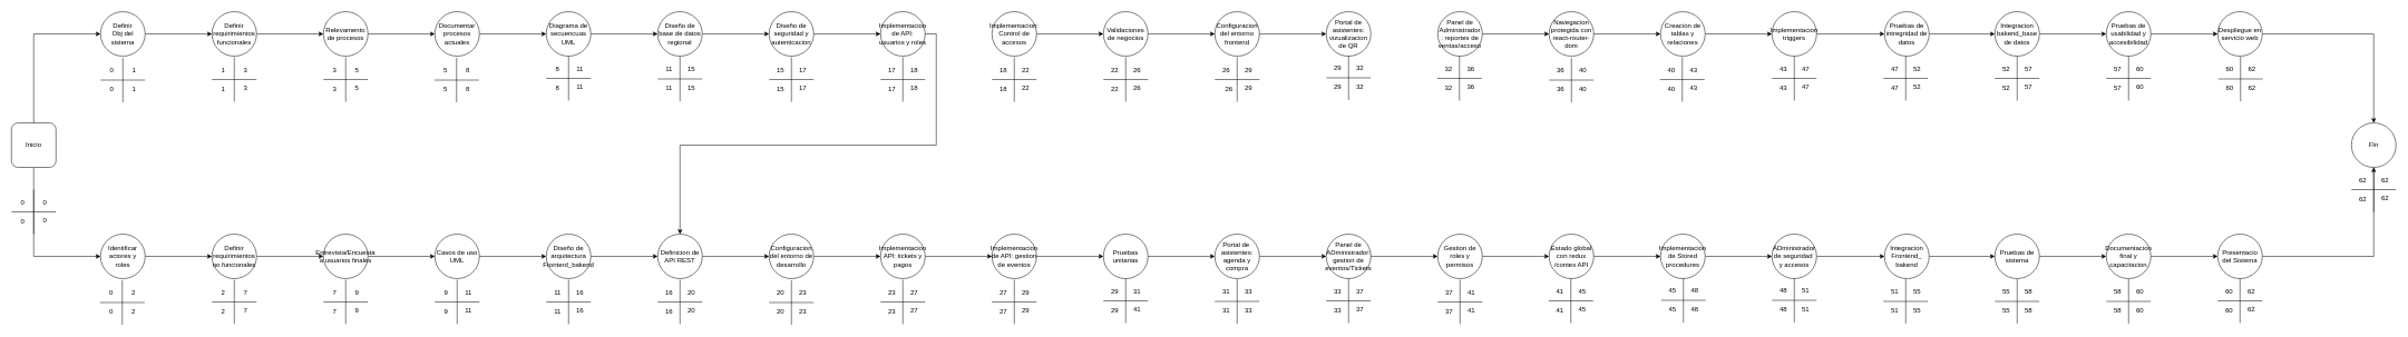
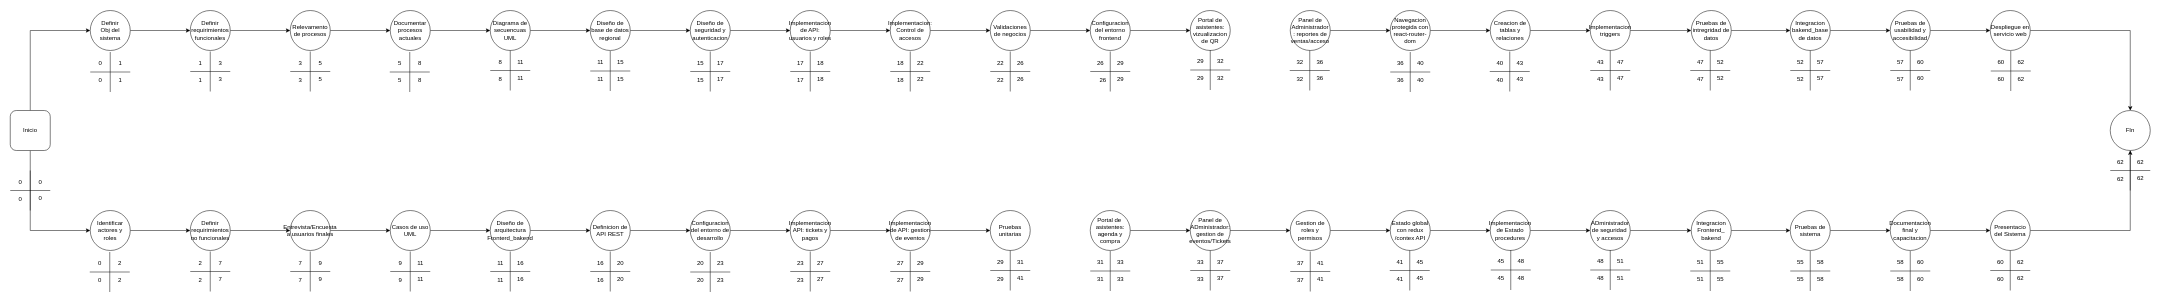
- <mxCell id="33" style="edgeStyle=orthogonalEdgeStyle;rounded=0;orthogonalLoop=1;jettySize=auto;html=1;exitX=1;exitY=0.5;exitDx=0;exitDy=0;" edge="1" parent="1" source="34" target="28"><mxGeometry relative="1" as="geometry" /></mxCell>
+ <mxCell id="33" style="edgeStyle=orthogonalEdgeStyle;rounded=0;orthogonalLoop=1;jettySize=auto;html=1;exitX=1;exitY=0.5;exitDx=0;exitDy=0;entryX=0;entryY=0.5;entryDx=0;entryDy=0;" edge="1" parent="1" source="34" target="38"><mxGeometry relative="1" as="geometry" /></mxCell>
- <mxCell id="43" style="edgeStyle=orthogonalEdgeStyle;rounded=0;orthogonalLoop=1;jettySize=auto;html=1;exitX=1;exitY=0.5;exitDx=0;exitDy=0;" edge="1" parent="1" source="44" target="48"><mxGeometry relative="1" as="geometry" /></mxCell>
- <mxCell id="62" value="Implementacion de Stored procedures" style="ellipse;whiteSpace=wrap;html=1;aspect=fixed;" vertex="1" parent="1"><mxGeometry x="2980" y="420" width="80" height="80" as="geometry" /></mxCell>
+ <mxCell id="62" value="Implementacion de Estado procedures" style="ellipse;whiteSpace=wrap;html=1;aspect=fixed;" vertex="1" parent="1"><mxGeometry x="2980" y="420" width="80" height="80" as="geometry" /></mxCell>
